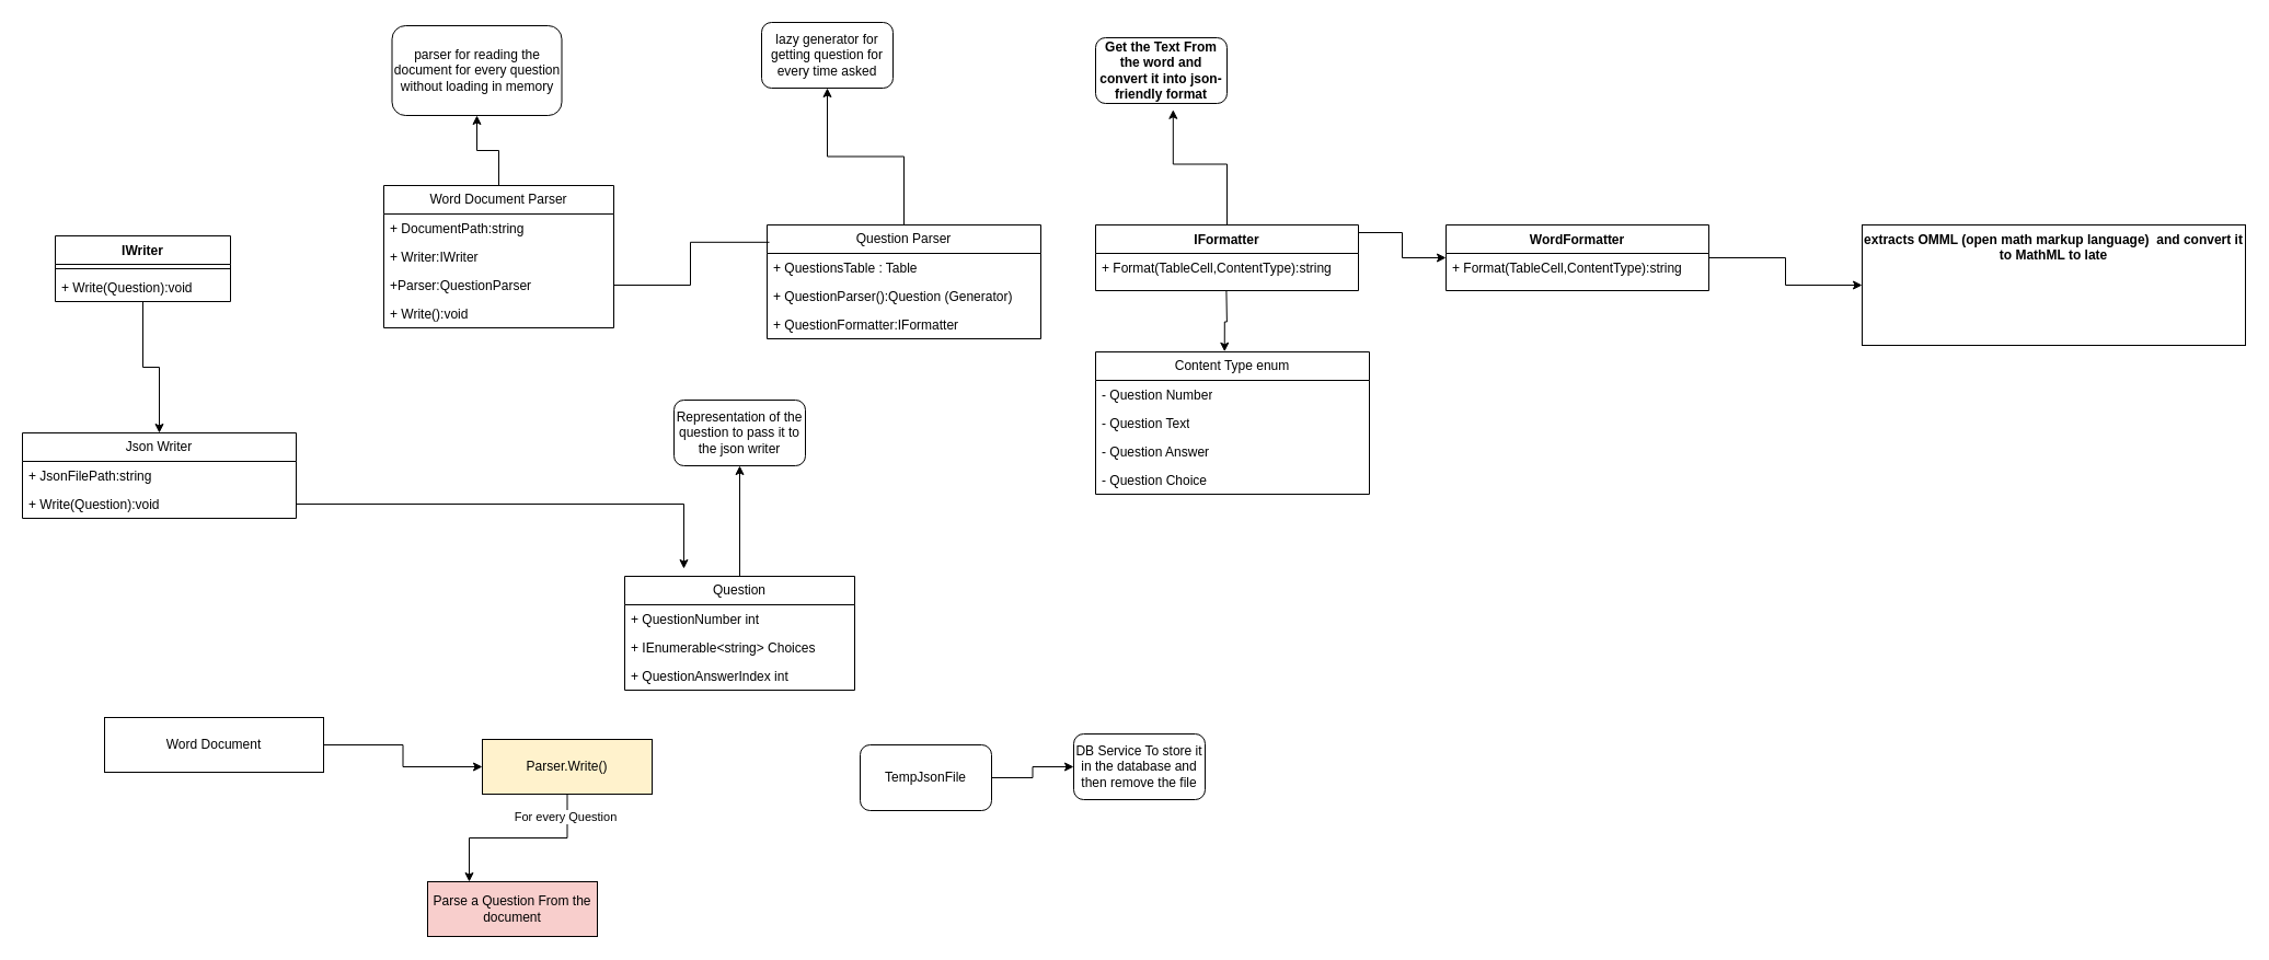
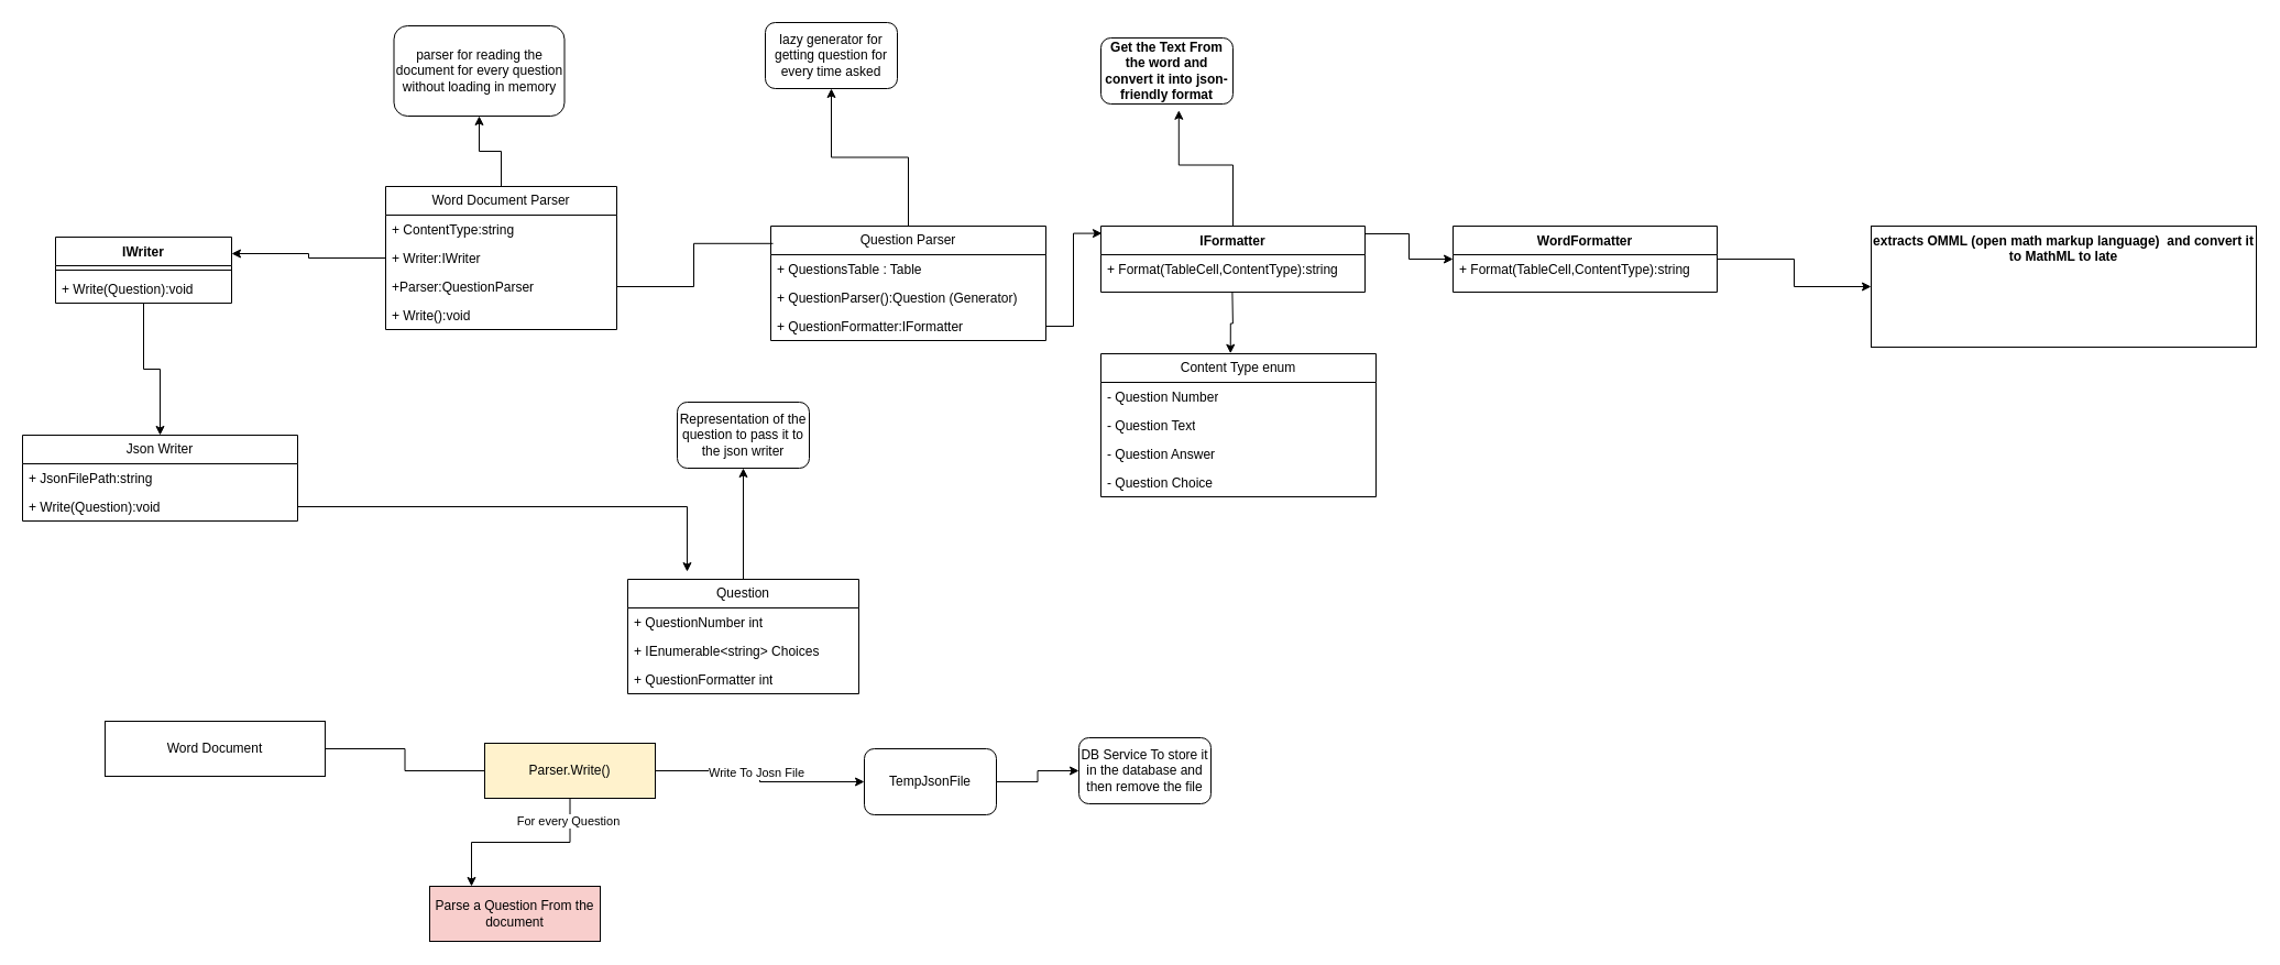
- <mxCell id="11" value="+ DocumentPath:string" style="text;strokeColor=none;fillColor=none;align=left;verticalAlign=top;spacingLeft=4;spacingRight=4;overflow=hidden;rotatable=0;points=[[0,0.5],[1,0.5]];portConstraint=eastwest;whiteSpace=wrap;html=1;" parent="10" vertex="1"><mxGeometry y="26" width="210" height="26" as="geometry" /></mxCell>
+ <mxCell id="11" value="+ ContentType:string" style="text;strokeColor=none;fillColor=none;align=left;verticalAlign=top;spacingLeft=4;spacingRight=4;overflow=hidden;rotatable=0;points=[[0,0.5],[1,0.5]];portConstraint=eastwest;whiteSpace=wrap;html=1;" parent="10" vertex="1"><mxGeometry y="26" width="210" height="26" as="geometry" /></mxCell>
+ <mxCell id="36" value="" style="edgeStyle=orthogonalEdgeStyle;rounded=0;orthogonalLoop=1;jettySize=auto;html=1;entryX=1;entryY=0.25;entryDx=0;entryDy=0;" parent="1" source="12" target="33" edge="1"><mxGeometry relative="1" as="geometry" /></mxCell>
+ <mxCell id="48" style="edgeStyle=orthogonalEdgeStyle;rounded=0;orthogonalLoop=1;jettySize=auto;html=1;entryX=0.004;entryY=0.11;entryDx=0;entryDy=0;entryPerimeter=0;" edge="1" parent="1" source="26" target="45"><mxGeometry relative="1" as="geometry" /></mxCell>
- <mxCell id="8" value="+ QuestionAnswerIndex int" style="text;strokeColor=none;fillColor=none;align=left;verticalAlign=top;spacingLeft=4;spacingRight=4;overflow=hidden;rotatable=0;points=[[0,0.5],[1,0.5]];portConstraint=eastwest;whiteSpace=wrap;html=1;" parent="5" vertex="1"><mxGeometry y="78" width="210" height="26" as="geometry" /></mxCell>
+ <mxCell id="8" value="+ QuestionFormatter int" style="text;strokeColor=none;fillColor=none;align=left;verticalAlign=top;spacingLeft=4;spacingRight=4;overflow=hidden;rotatable=0;points=[[0,0.5],[1,0.5]];portConstraint=eastwest;whiteSpace=wrap;html=1;" parent="5" vertex="1"><mxGeometry y="78" width="210" height="26" as="geometry" /></mxCell>
- <mxCell id="2" value="" style="edgeStyle=orthogonalEdgeStyle;rounded=0;orthogonalLoop=1;jettySize=auto;html=1;" parent="1" source="3" target="19" edge="1"><mxGeometry relative="1" as="geometry" /></mxCell>
+ <mxCell id="2" value="" style="edgeStyle=orthogonalEdgeStyle;rounded=0;orthogonalLoop=1;jettySize=auto;html=1;endArrow=none;" parent="1" source="3" target="19" edge="1"><mxGeometry relative="1" as="geometry" /></mxCell>
+ <mxCell id="15" value="" style="edgeStyle=orthogonalEdgeStyle;rounded=0;orthogonalLoop=1;jettySize=auto;html=1;" parent="1" source="19" target="39" edge="1"><mxGeometry relative="1" as="geometry" /></mxCell>
+ <mxCell id="16" value="Write To Josn File" style="edgeLabel;html=1;align=center;verticalAlign=middle;resizable=0;points=[];" parent="15" vertex="1" connectable="0"><mxGeometry x="-0.093" y="-1" relative="1" as="geometry"><mxPoint as="offset" /></mxGeometry></mxCell>
